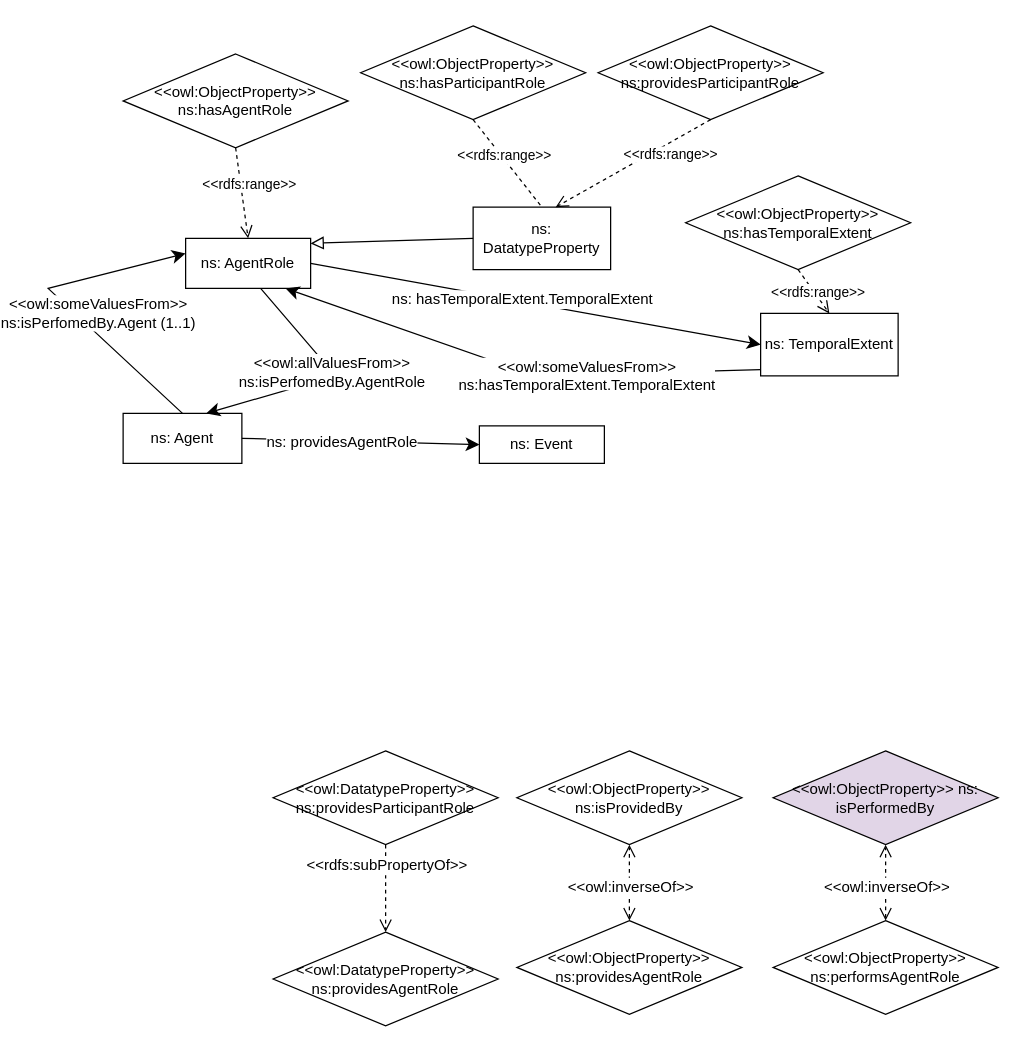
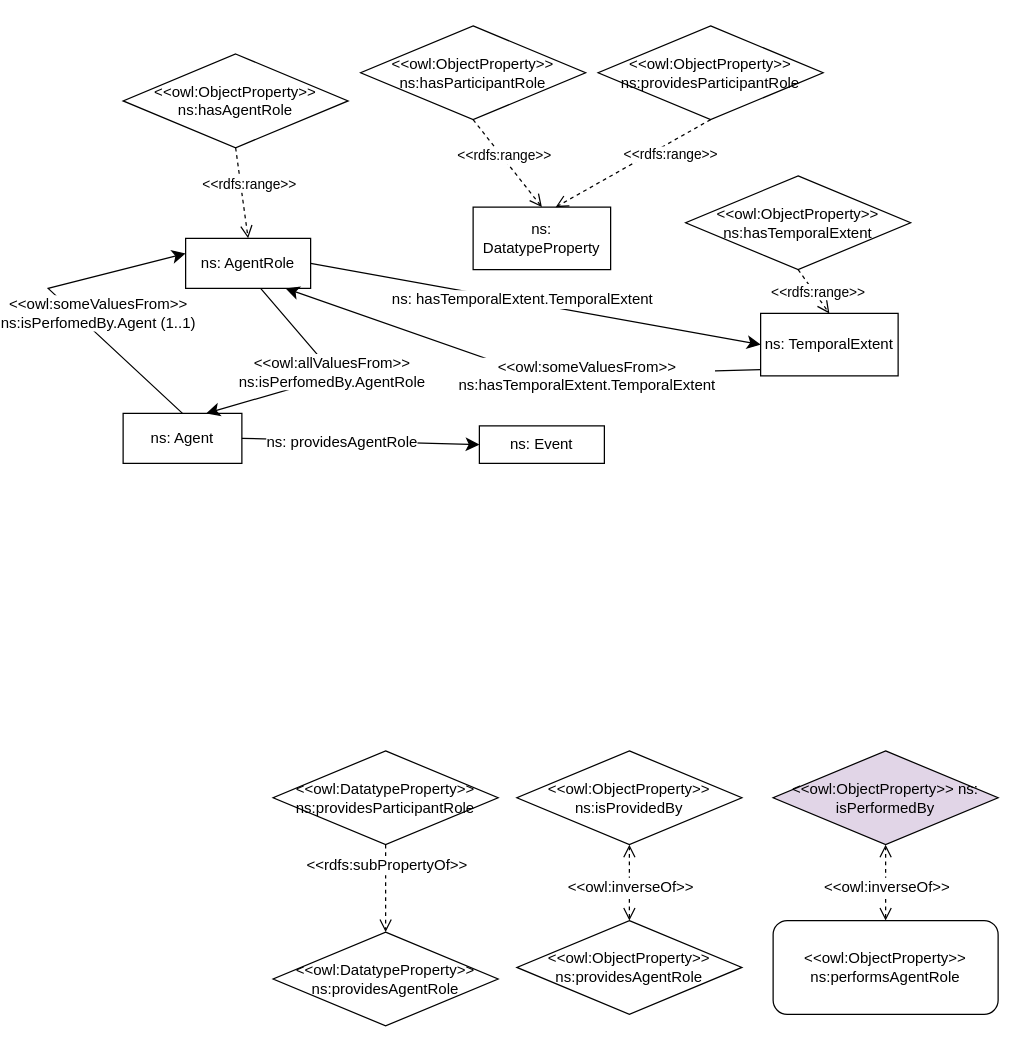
- <mxCell id="30" value="" style="endArrow=none;html=1;fontColor=#000099;endFill=0;dashed=1;entryX=0.5;entryY=0;entryDx=0;entryDy=0;endSize=8;arcSize=0;exitX=0.5;exitY=1;exitDx=0;exitDy=0;" parent="1" source="29" target="5" edge="1"><mxGeometry width="50" height="50" relative="1" as="geometry"><mxPoint x="314.331" y="89.999" as="sourcePoint" /><mxPoint x="350" y="168.47" as="targetPoint" /><Array as="points" /></mxGeometry></mxCell>
+ <mxCell id="30" value="" style="endArrow=open;html=1;fontColor=#000099;endFill=0;dashed=1;entryX=0.5;entryY=0;entryDx=0;entryDy=0;endSize=8;arcSize=0;exitX=0.5;exitY=1;exitDx=0;exitDy=0;" parent="1" source="29" target="5" edge="1"><mxGeometry width="50" height="50" relative="1" as="geometry"><mxPoint x="314.331" y="89.999" as="sourcePoint" /><mxPoint x="350" y="168.47" as="targetPoint" /><Array as="points" /></mxGeometry></mxCell>
- <mxCell id="34" value="" style="endArrow=block;html=1;fontColor=#000099;exitX=0;exitY=0.5;exitDx=0;exitDy=0;endFill=0;entryX=1;entryY=0.1;entryDx=0;entryDy=0;endSize=8;arcSize=0;" parent="1" source="5" target="3" edge="1"><mxGeometry width="50" height="50" relative="1" as="geometry"><mxPoint x="0" y="340" as="sourcePoint" /><mxPoint x="0" y="270" as="targetPoint" /></mxGeometry></mxCell>
- <mxCell id="10" value="&lt;div&gt;&amp;lt;&amp;lt;owl:ObjectProperty&amp;gt;&amp;gt; ns:performsAgentRole&lt;br&gt;&lt;/div&gt;" style="rhombus;whiteSpace=wrap;html=1;" parent="1" vertex="1"><mxGeometry x="600" y="735.75" width="180" height="75" as="geometry" /></mxCell>
+ <mxCell id="10" value="&lt;div&gt;&amp;lt;&amp;lt;owl:ObjectProperty&amp;gt;&amp;gt; ns:performsAgentRole&lt;br&gt;&lt;/div&gt;" style="whiteSpace=wrap;html=1;rounded=1;" parent="1" vertex="1"><mxGeometry x="600" y="735.75" width="180" height="75" as="geometry" /></mxCell>
